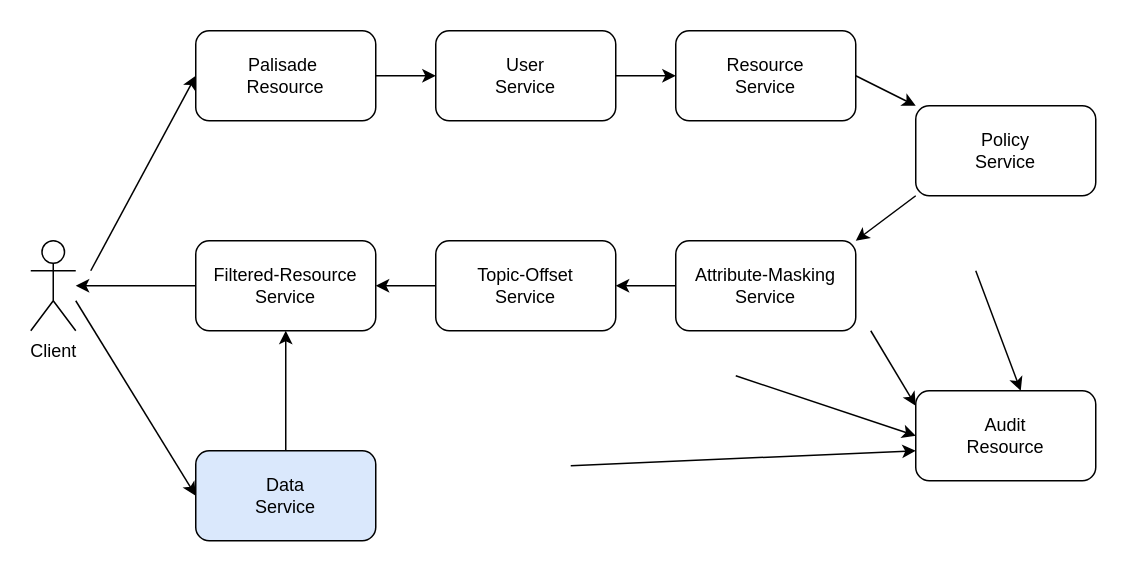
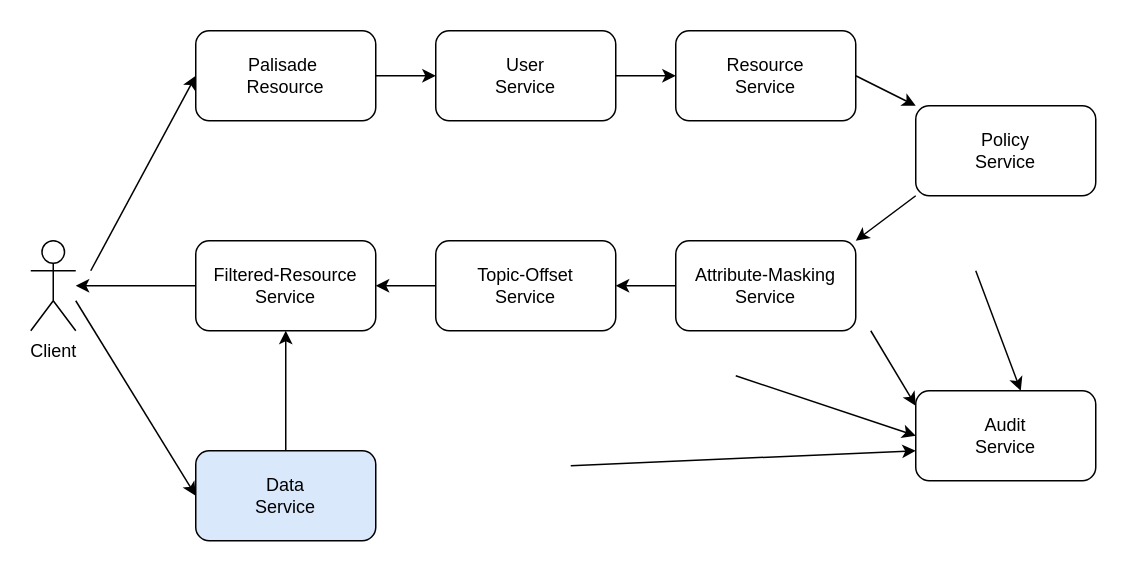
- <mxCell id="21" value="Audit&lt;br&gt;Resource" style="rounded=1;whiteSpace=wrap;html=1;" parent="1" vertex="1"><mxGeometry x="610" y="260" width="120" height="60" as="geometry" /></mxCell>
+ <mxCell id="21" value="Audit&lt;br&gt;Service" style="rounded=1;whiteSpace=wrap;html=1;" parent="1" vertex="1"><mxGeometry x="610" y="260" width="120" height="60" as="geometry" /></mxCell>
